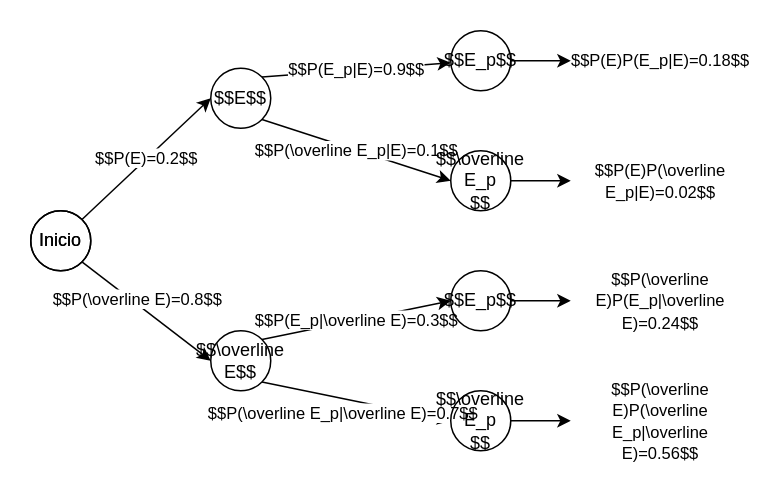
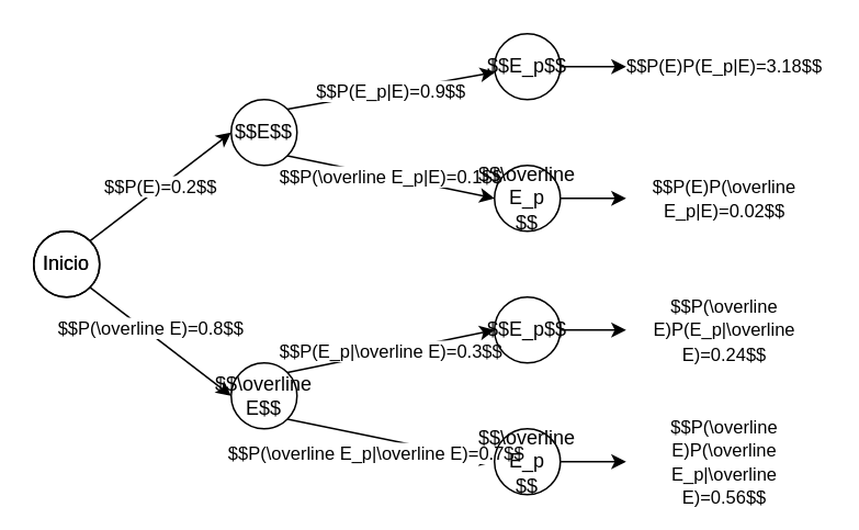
- <mxCell id="20" value="&lt;span style=&quot;font-size: 11px&quot;&gt;$$P(E)P(E_p|E)=0.18$$&lt;/span&gt;" style="whiteSpace=wrap;html=1;strokeColor=none;labelBackgroundColor=none;fillColor=none;" parent="1" vertex="1"><mxGeometry x="380" y="20" width="120" height="40" as="geometry" /></mxCell>
+ <mxCell id="20" value="&lt;span style=&quot;font-size: 11px&quot;&gt;$$P(E)P(E_p|E)=3.18$$&lt;/span&gt;" style="whiteSpace=wrap;html=1;strokeColor=none;labelBackgroundColor=none;fillColor=none;" parent="1" vertex="1"><mxGeometry x="380" y="20" width="120" height="40" as="geometry" /></mxCell>
- <mxCell id="8" value="$$E$$" style="ellipse;whiteSpace=wrap;html=1;labelBackgroundColor=none;fillColor=none;" parent="1" vertex="1"><mxGeometry x="140" y="45" width="40" height="40" as="geometry" /></mxCell>
+ <mxCell id="8" value="$$E$$" style="ellipse;whiteSpace=wrap;html=1;labelBackgroundColor=none;fillColor=none;" parent="1" vertex="1"><mxGeometry x="140" y="60" width="40" height="40" as="geometry" /></mxCell>
